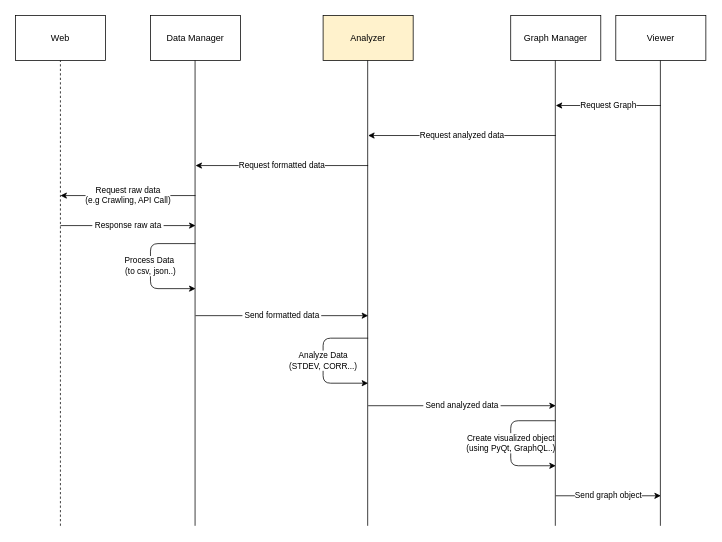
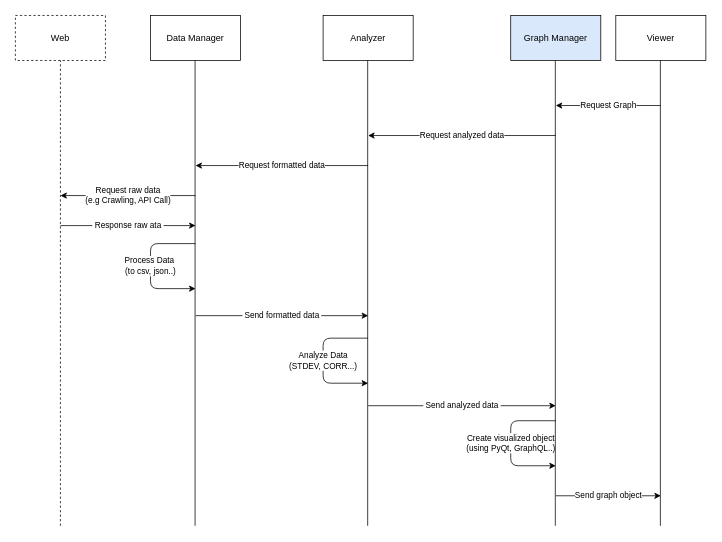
- <mxCell id="3" value="Web" style="rounded=0;whiteSpace=wrap;html=1;dashed=0;" vertex="1" parent="1"><mxGeometry x="20" y="20" width="120" height="60" as="geometry" /></mxCell>
+ <mxCell id="3" value="Web" style="rounded=0;whiteSpace=wrap;html=1;dashed=1;" vertex="1" parent="1"><mxGeometry x="20" y="20" width="120" height="60" as="geometry" /></mxCell>
- <mxCell id="8" value="Analyzer" style="rounded=0;whiteSpace=wrap;html=1;fillColor=#fff2cc;" vertex="1" parent="1"><mxGeometry x="430" y="20" width="120" height="60" as="geometry" /></mxCell>
+ <mxCell id="8" value="Analyzer" style="rounded=0;whiteSpace=wrap;html=1;" vertex="1" parent="1"><mxGeometry x="430" y="20" width="120" height="60" as="geometry" /></mxCell>
- <mxCell id="17" value="Graph Manager" style="rounded=0;whiteSpace=wrap;html=1;" vertex="1" parent="1"><mxGeometry x="680" y="20" width="120" height="60" as="geometry" /></mxCell>
+ <mxCell id="17" value="Graph Manager" style="rounded=0;whiteSpace=wrap;html=1;fillColor=#dae8fc;" vertex="1" parent="1"><mxGeometry x="680" y="20" width="120" height="60" as="geometry" /></mxCell>
